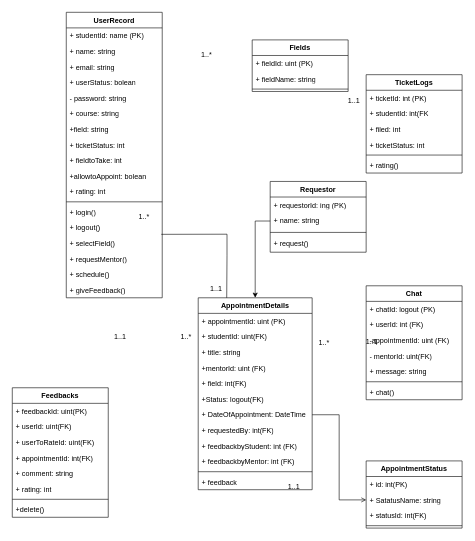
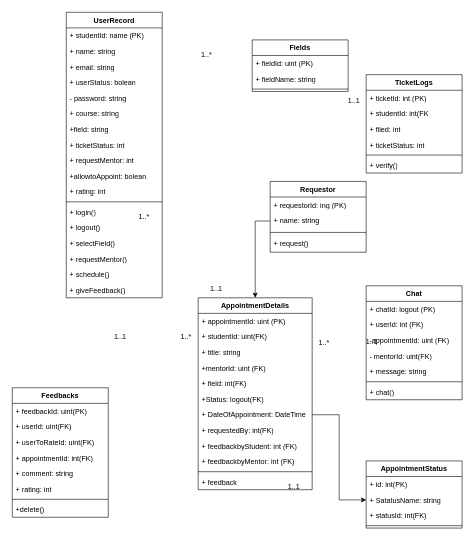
- <mxCell id="11" value="+ fieldtoTake: int" style="text;strokeColor=none;fillColor=none;align=left;verticalAlign=top;spacingLeft=4;spacingRight=4;overflow=hidden;rotatable=0;points=[[0,0.5],[1,0.5]];portConstraint=eastwest;whiteSpace=wrap;html=1;" parent="2" vertex="1"><mxGeometry y="234" width="160" height="26" as="geometry" /></mxCell>
+ <mxCell id="11" value="+ requestMentor: int" style="text;strokeColor=none;fillColor=none;align=left;verticalAlign=top;spacingLeft=4;spacingRight=4;overflow=hidden;rotatable=0;points=[[0,0.5],[1,0.5]];portConstraint=eastwest;whiteSpace=wrap;html=1;" parent="2" vertex="1"><mxGeometry y="234" width="160" height="26" as="geometry" /></mxCell>
- <mxCell id="83" value="+ rating()" style="text;strokeColor=none;fillColor=none;align=left;verticalAlign=top;spacingLeft=4;spacingRight=4;overflow=hidden;rotatable=0;points=[[0,0.5],[1,0.5]];portConstraint=eastwest;whiteSpace=wrap;html=1;" parent="77" vertex="1"><mxGeometry y="138" width="160" height="26" as="geometry" /></mxCell>
+ <mxCell id="83" value="+ verify()" style="text;strokeColor=none;fillColor=none;align=left;verticalAlign=top;spacingLeft=4;spacingRight=4;overflow=hidden;rotatable=0;points=[[0,0.5],[1,0.5]];portConstraint=eastwest;whiteSpace=wrap;html=1;" parent="77" vertex="1"><mxGeometry y="138" width="160" height="26" as="geometry" /></mxCell>
- <mxCell id="43" value="" style="endArrow=none;html=1;rounded=0;entryX=0.25;entryY=0;entryDx=0;entryDy=0;exitX=0.99;exitY=0.931;exitDx=0;exitDy=0;exitPerimeter=0;" parent="1" source="16" target="21" edge="1"><mxGeometry width="50" height="50" relative="1" as="geometry"><mxPoint x="280" y="446" as="sourcePoint" /><mxPoint x="330" y="396" as="targetPoint" /><Array as="points"><mxPoint x="378" y="390" /><mxPoint x="378" y="426" /></Array></mxGeometry></mxCell>
- <mxCell id="76" style="edgeStyle=orthogonalEdgeStyle;rounded=0;orthogonalLoop=1;jettySize=auto;html=1;entryX=0;entryY=0.5;entryDx=0;entryDy=0;endArrow=open;" parent="1" source="28" target="73" edge="1"><mxGeometry relative="1" as="geometry" /></mxCell>
+ <mxCell id="76" style="edgeStyle=orthogonalEdgeStyle;rounded=0;orthogonalLoop=1;jettySize=auto;html=1;entryX=0;entryY=0.5;entryDx=0;entryDy=0;" parent="1" source="28" target="73" edge="1"><mxGeometry relative="1" as="geometry" /></mxCell>
